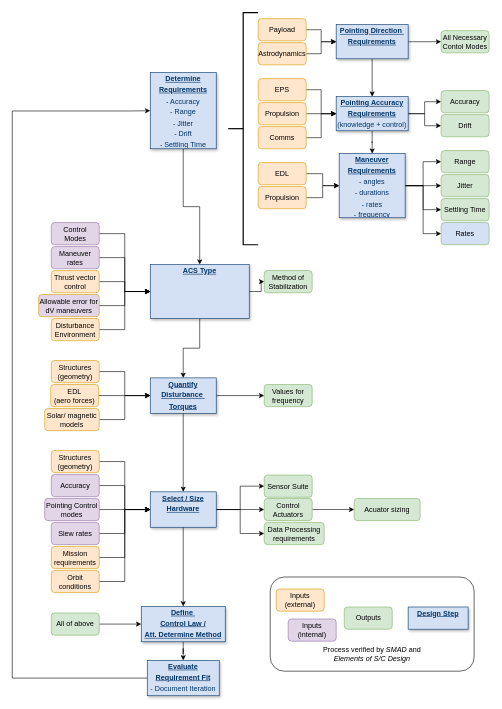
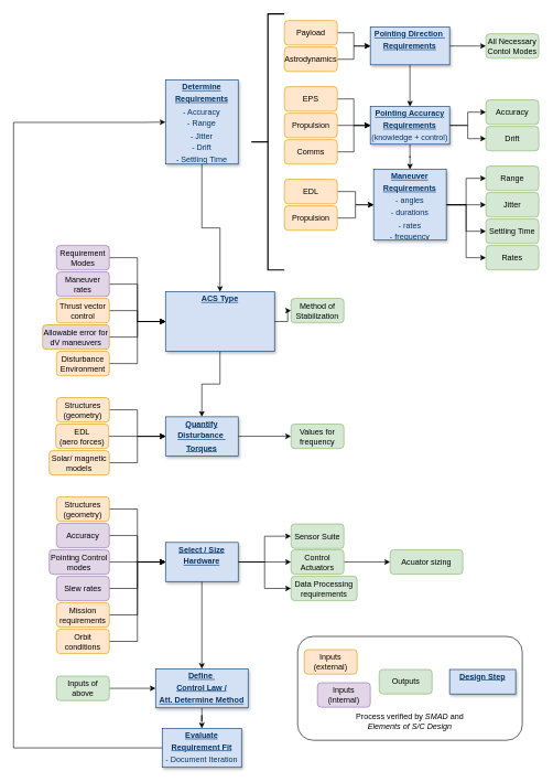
- <mxCell id="66" value="Rates" style="rounded=1;whiteSpace=wrap;html=1;fillColor=#d4e1f5;strokeColor=#82b366;" parent="1" vertex="1"><mxGeometry x="735" y="370" width="80" height="37" as="geometry" /></mxCell>
+ <mxCell id="66" value="Rates" style="rounded=1;whiteSpace=wrap;html=1;fillColor=#d5e8d4;strokeColor=#82b366;" parent="1" vertex="1"><mxGeometry x="735" y="370" width="80" height="37" as="geometry" /></mxCell>
- <mxCell id="65" value="Control Modes" style="rounded=1;whiteSpace=wrap;html=1;fillColor=#e1d5e7;strokeColor=#9673a6;" parent="1" vertex="1"><mxGeometry x="85" y="370" width="80" height="37" as="geometry" /></mxCell>
+ <mxCell id="65" value="Requirement Modes" style="rounded=1;whiteSpace=wrap;html=1;fillColor=#e1d5e7;strokeColor=#9673a6;" parent="1" vertex="1"><mxGeometry x="85" y="370" width="80" height="37" as="geometry" /></mxCell>
- <mxCell id="17" style="edgeStyle=orthogonalEdgeStyle;rounded=0;orthogonalLoop=1;jettySize=auto;html=1;entryX=0.5;entryY=0;entryDx=0;entryDy=0;" parent="1" source="19" target="24" edge="1"><mxGeometry relative="1" as="geometry" /></mxCell>
- <mxCell id="96" value="All of above" style="rounded=1;whiteSpace=wrap;html=1;fillColor=#d5e8d4;strokeColor=#82b366;" vertex="1" parent="1"><mxGeometry x="85" y="1021" width="80" height="37" as="geometry" /></mxCell>
+ <mxCell id="96" value="Inputs of above" style="rounded=1;whiteSpace=wrap;html=1;fillColor=#d5e8d4;strokeColor=#82b366;" vertex="1" parent="1"><mxGeometry x="85" y="1021" width="80" height="37" as="geometry" /></mxCell>
